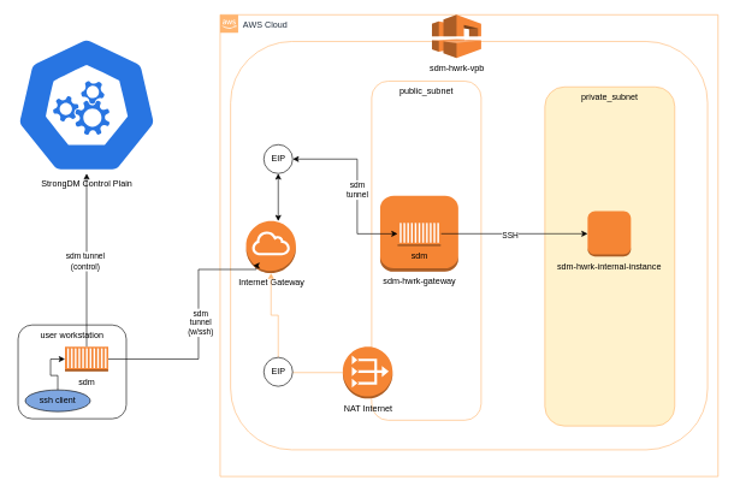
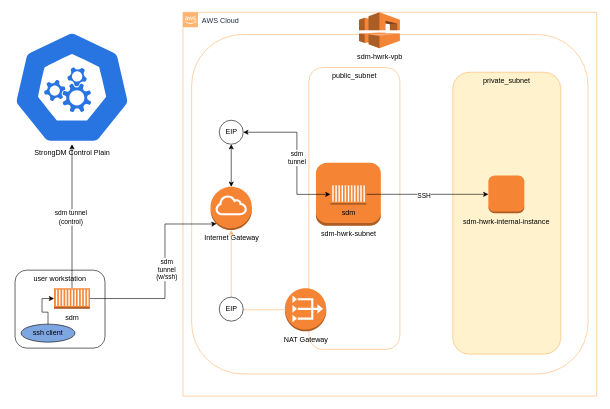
- <mxCell id="7" value="Internet Gateway" style="outlineConnect=0;dashed=0;verticalLabelPosition=bottom;verticalAlign=top;align=center;html=1;shape=mxgraph.aws3.internet_gateway;fillColor=#F58534;gradientColor=none;" vertex="1" parent="2"><mxGeometry x="36" y="286" width="69" height="72" as="geometry" /></mxCell>
+ <mxCell id="7" value="Internet Gateway" style="outlineConnect=0;dashed=0;verticalLabelPosition=bottom;verticalAlign=top;align=center;html=1;shape=mxgraph.aws3.internet_gateway;fillColor=#F58534;gradientColor=none;" vertex="1" parent="2"><mxGeometry x="46" y="291" width="69" height="72" as="geometry" /></mxCell>
- <mxCell id="11" value="sdm-hwrk-gateway" style="outlineConnect=0;dashed=0;verticalLabelPosition=bottom;verticalAlign=top;align=center;html=1;shape=mxgraph.aws3.instance;fillColor=#F58534;gradientColor=none;" vertex="1" parent="2"><mxGeometry x="221.75" y="251" width="108.25" height="105" as="geometry" /></mxCell>
+ <mxCell id="11" value="sdm-hwrk-subnet" style="outlineConnect=0;dashed=0;verticalLabelPosition=bottom;verticalAlign=top;align=center;html=1;shape=mxgraph.aws3.instance;fillColor=#F58534;gradientColor=none;" vertex="1" parent="2"><mxGeometry x="221.75" y="251" width="108.25" height="105" as="geometry" /></mxCell>
- <mxCell id="8" value="NAT Internet" style="outlineConnect=0;dashed=0;verticalLabelPosition=bottom;verticalAlign=top;align=center;html=1;shape=mxgraph.aws3.vpc_nat_gateway;fillColor=#F58534;gradientColor=none;" vertex="1" parent="2"><mxGeometry x="170" y="460" width="69" height="72" as="geometry" /></mxCell>
+ <mxCell id="8" value="NAT Gateway" style="outlineConnect=0;dashed=0;verticalLabelPosition=bottom;verticalAlign=top;align=center;html=1;shape=mxgraph.aws3.vpc_nat_gateway;fillColor=#F58534;gradientColor=none;" vertex="1" parent="2"><mxGeometry x="170" y="460" width="69" height="72" as="geometry" /></mxCell>
